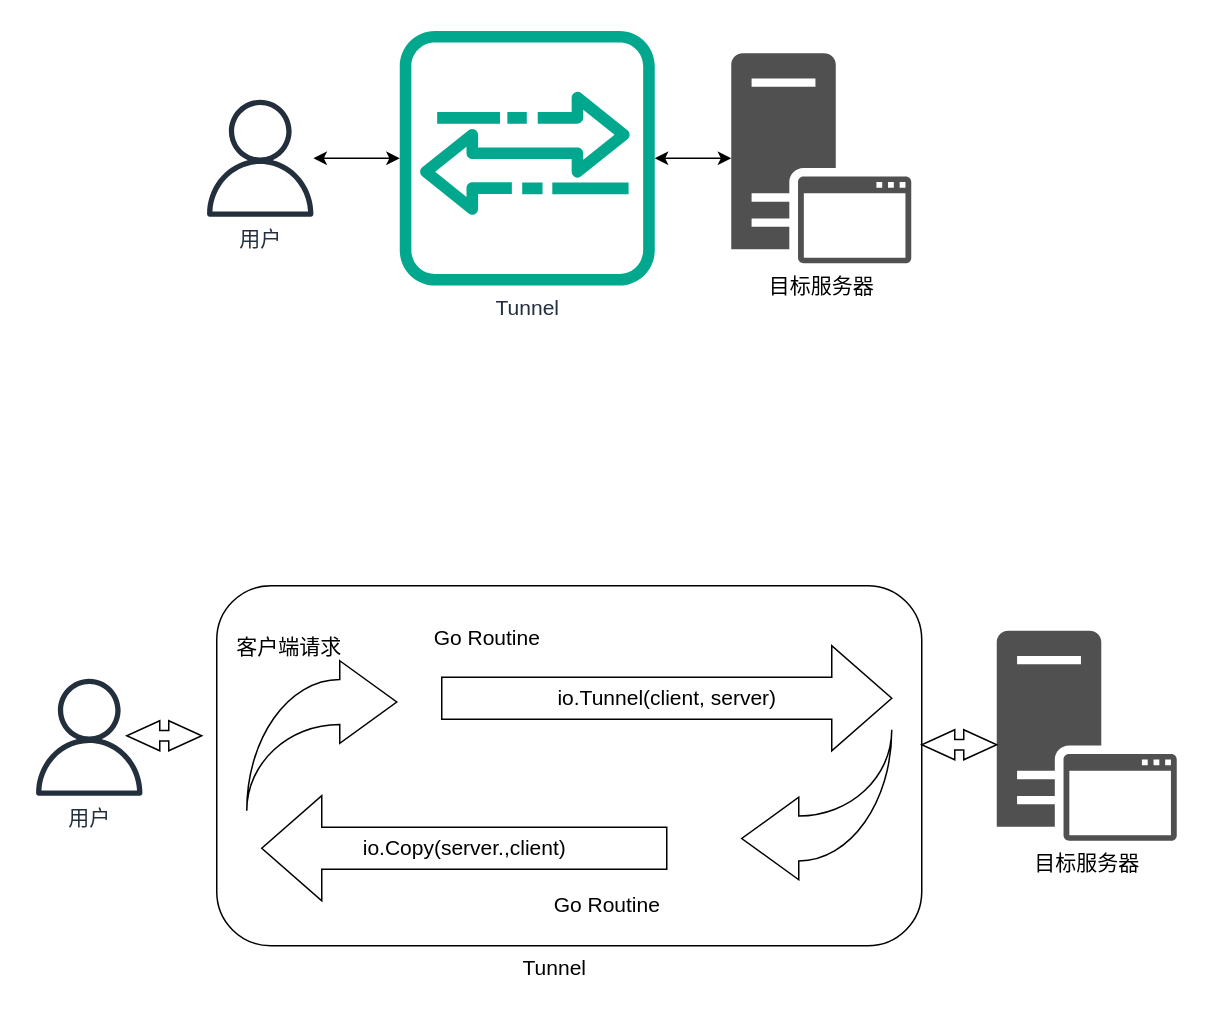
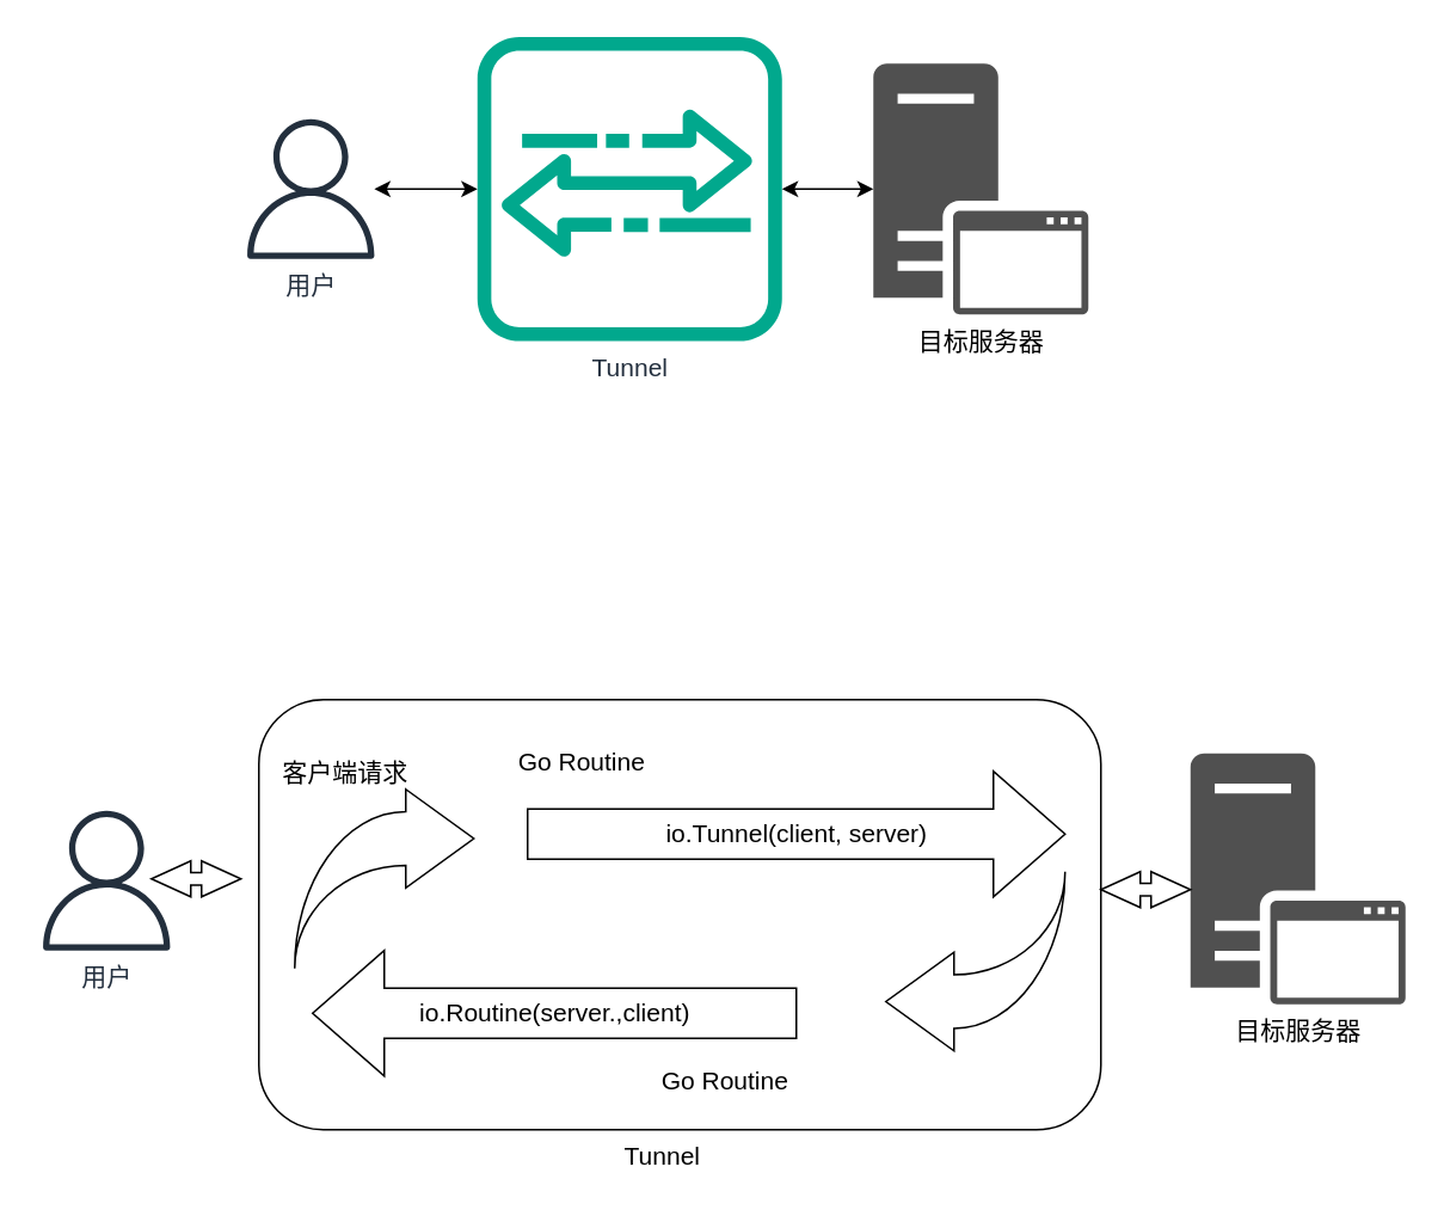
- <mxCell id="15" value="io.Copy(server.,client)" style="html=1;shadow=0;dashed=0;align=center;verticalAlign=middle;shape=mxgraph.arrows2.arrow;dy=0.6;dx=40;flipH=1;notch=0;fontSize=14;" vertex="1" parent="8"><mxGeometry x="110" y="140" width="270" height="70" as="geometry" /></mxCell>
+ <mxCell id="15" value="io.Routine(server.,client)" style="html=1;shadow=0;dashed=0;align=center;verticalAlign=middle;shape=mxgraph.arrows2.arrow;dy=0.6;dx=40;flipH=1;notch=0;fontSize=14;" vertex="1" parent="8"><mxGeometry x="110" y="140" width="270" height="70" as="geometry" /></mxCell>
